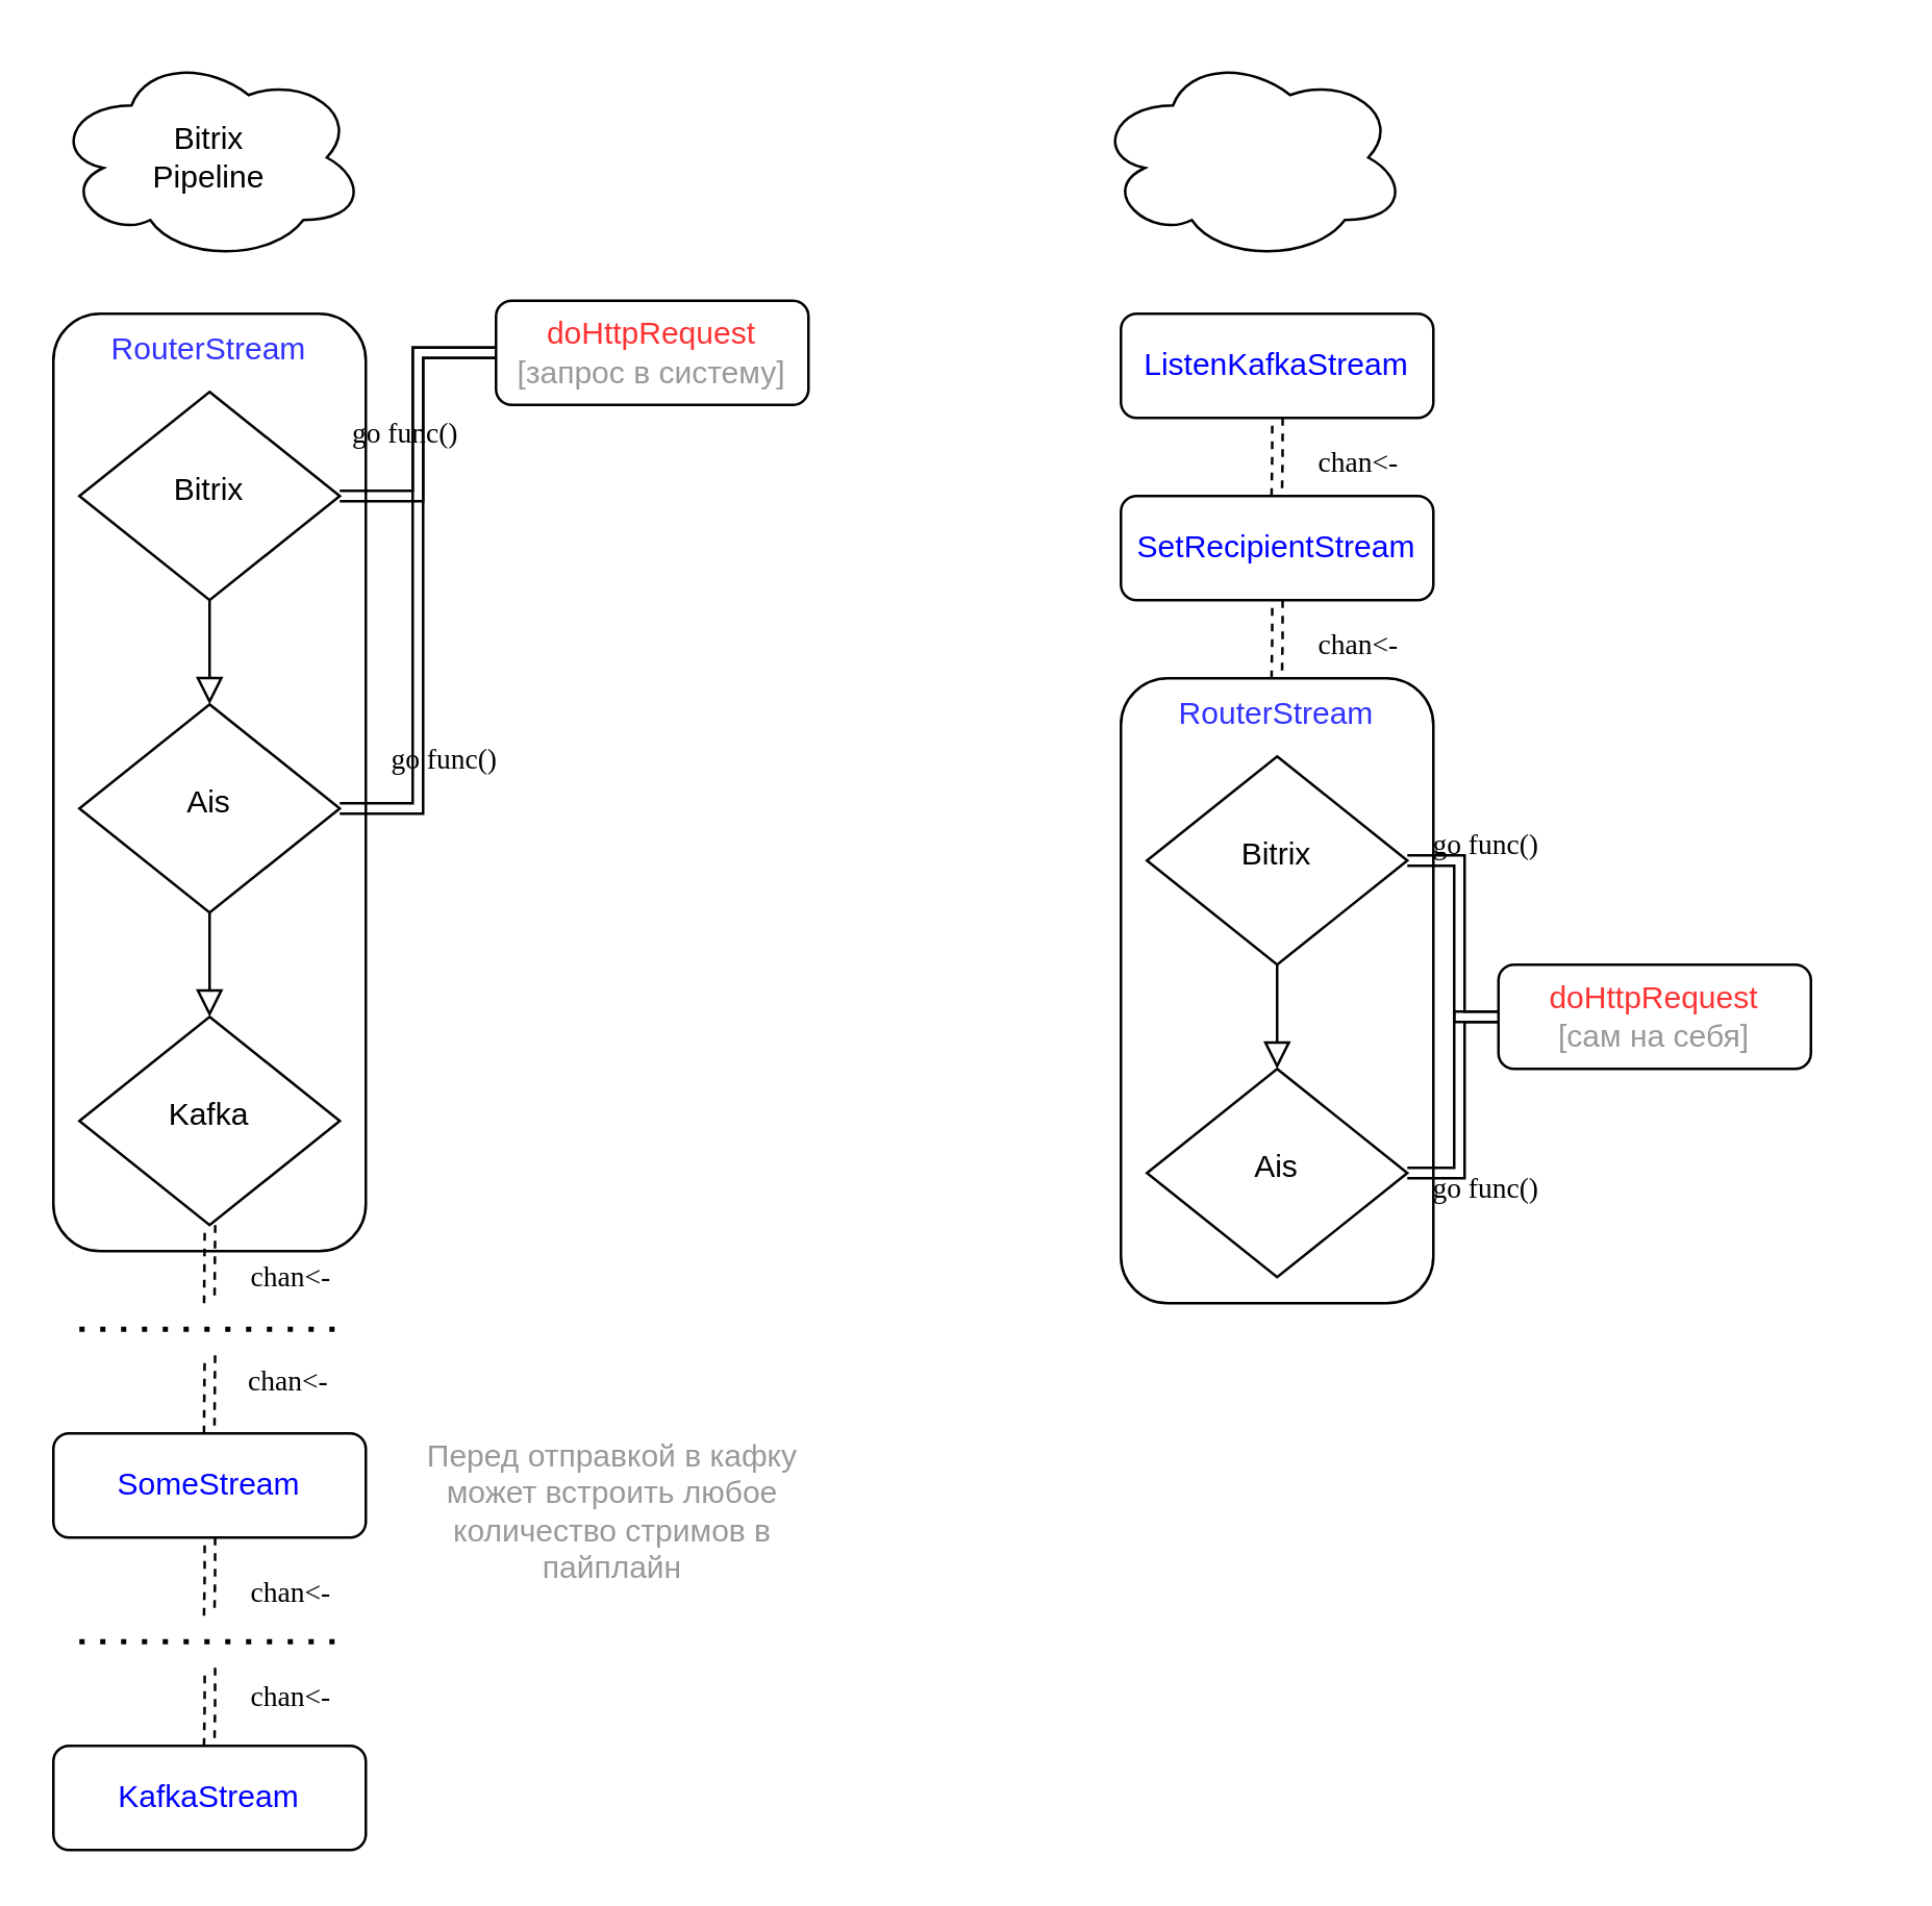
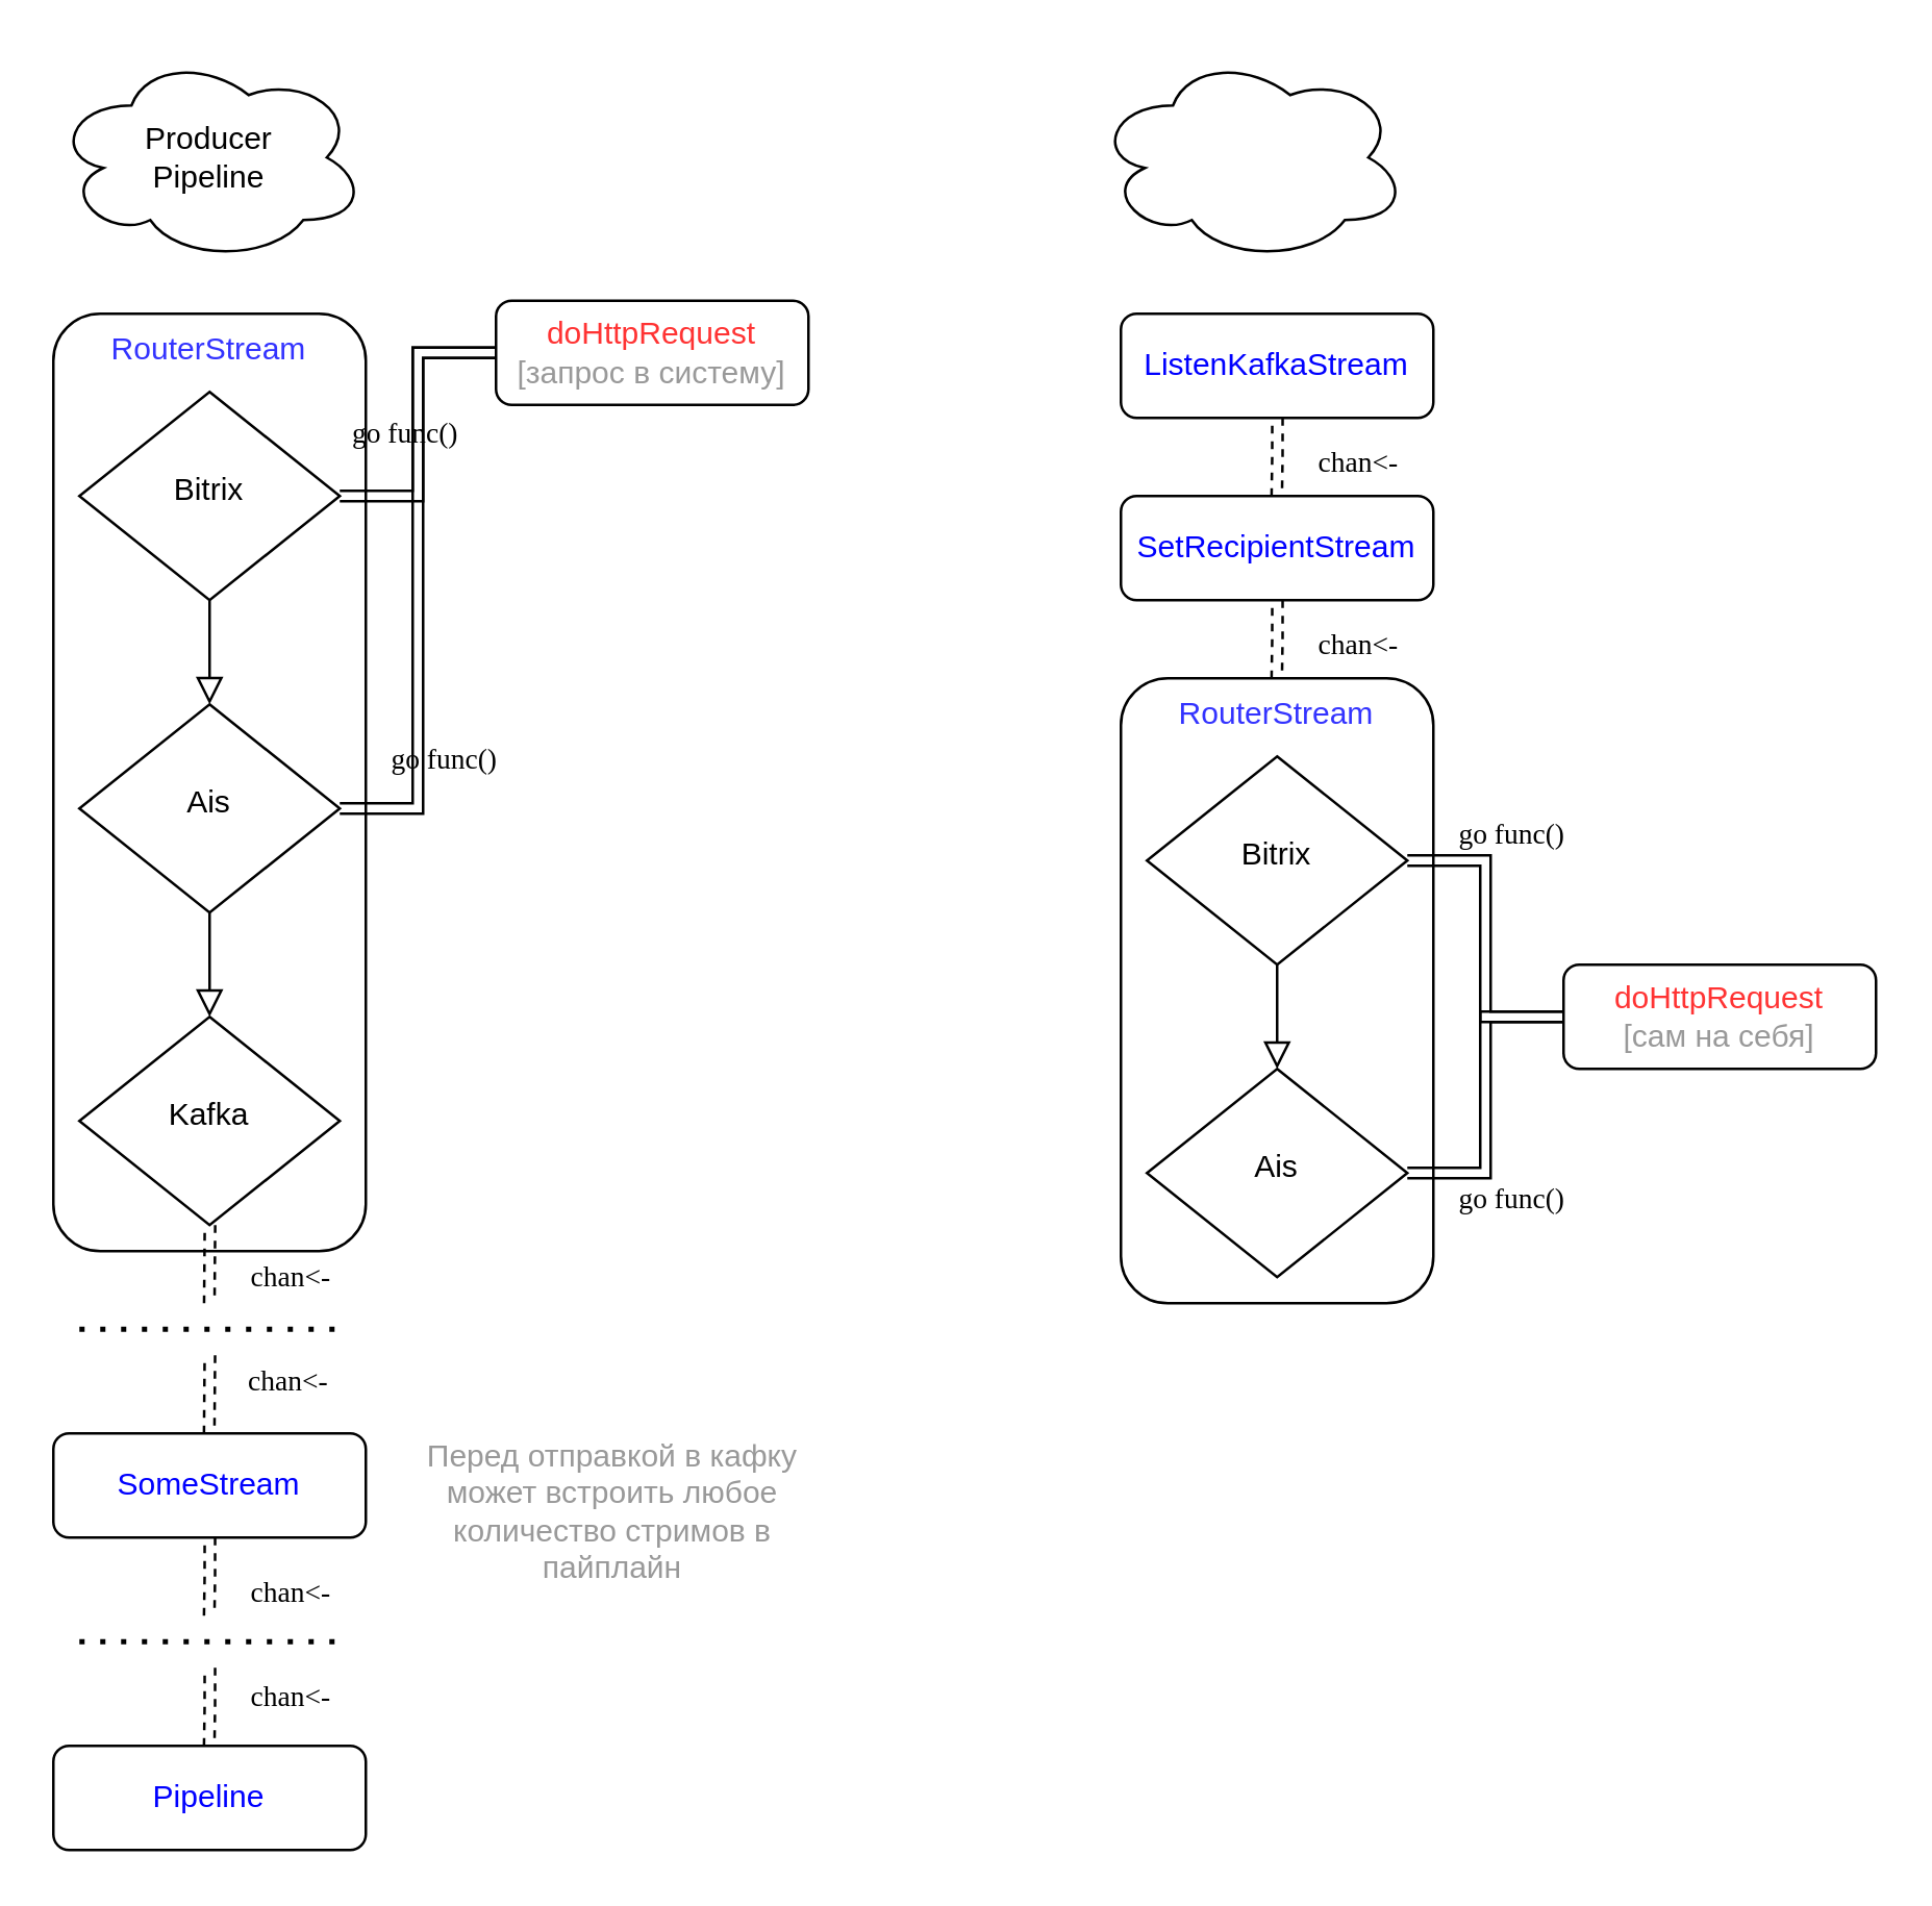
- <mxCell id="10" value="Bitrix&lt;br&gt;Pipeline" style="text;html=1;strokeColor=none;fillColor=none;align=center;verticalAlign=middle;whiteSpace=wrap;rounded=0;" vertex="1" parent="1"><mxGeometry x="50" y="45" width="60" height="30" as="geometry" /></mxCell>
+ <mxCell id="10" value="Producer&lt;br&gt;Pipeline" style="text;html=1;strokeColor=none;fillColor=none;align=center;verticalAlign=middle;whiteSpace=wrap;rounded=0;" vertex="1" parent="1"><mxGeometry x="50" y="45" width="60" height="30" as="geometry" /></mxCell>
- <mxCell id="30" value="doHttpRequest&lt;br&gt;&lt;font color=&quot;#999999&quot;&gt;[сам на себя]&lt;/font&gt;" style="rounded=1;whiteSpace=wrap;html=1;fontSize=12;glass=0;strokeWidth=1;shadow=0;fontColor=#FF3333;" vertex="1" parent="1"><mxGeometry x="575" y="370" width="120" height="40" as="geometry" /></mxCell>
+ <mxCell id="30" value="doHttpRequest&lt;br&gt;&lt;font color=&quot;#999999&quot;&gt;[сам на себя]&lt;/font&gt;" style="rounded=1;whiteSpace=wrap;html=1;fontSize=12;glass=0;strokeWidth=1;shadow=0;fontColor=#FF3333;" vertex="1" parent="1"><mxGeometry x="600" y="370" width="120" height="40" as="geometry" /></mxCell>
- <mxCell id="22" value="KafkaStream" style="rounded=1;whiteSpace=wrap;html=1;fontSize=12;glass=0;strokeWidth=1;shadow=0;fontColor=#0000FF;" vertex="1" parent="1"><mxGeometry x="20" y="670" width="120" height="40" as="geometry" /></mxCell>
+ <mxCell id="22" value="Pipeline" style="rounded=1;whiteSpace=wrap;html=1;fontSize=12;glass=0;strokeWidth=1;shadow=0;fontColor=#0000FF;" vertex="1" parent="1"><mxGeometry x="20" y="670" width="120" height="40" as="geometry" /></mxCell>
